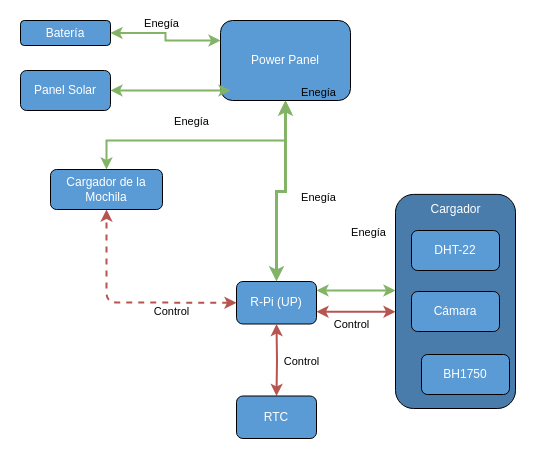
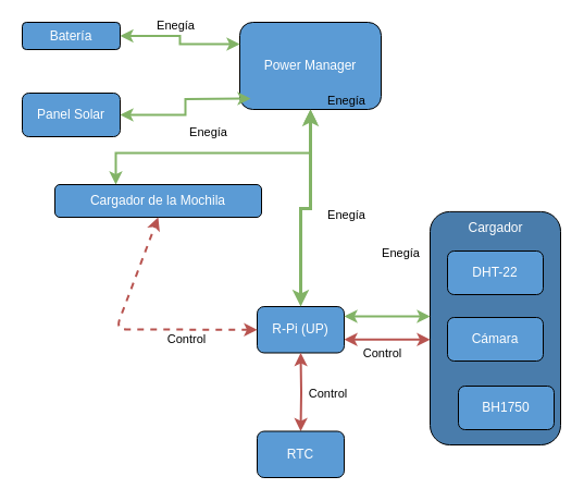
- <mxCell id="9" value="&lt;font color=&quot;#ffffff&quot;&gt;Power Panel&lt;/font&gt;" style="rounded=1;whiteSpace=wrap;html=1;fillColor=#5B9BD5;" parent="1" vertex="1"><mxGeometry x="220" y="20" width="130" height="80" as="geometry" /></mxCell>
+ <mxCell id="9" value="&lt;font color=&quot;#ffffff&quot;&gt;Power Manager&lt;/font&gt;" style="rounded=1;whiteSpace=wrap;html=1;fillColor=#5B9BD5;" parent="1" vertex="1"><mxGeometry x="220" y="20" width="130" height="80" as="geometry" /></mxCell>
- <mxCell id="24" value="&lt;font color=&quot;#ffffff&quot;&gt;Panel Solar&lt;/font&gt;" style="rounded=1;whiteSpace=wrap;html=1;fillColor=#5B9BD5;" parent="1" vertex="1"><mxGeometry x="20" y="70" width="90" height="40" as="geometry" /></mxCell>
+ <mxCell id="24" value="&lt;font color=&quot;#ffffff&quot;&gt;Panel Solar&lt;/font&gt;" style="rounded=1;whiteSpace=wrap;html=1;fillColor=#5B9BD5;" parent="1" vertex="1"><mxGeometry x="20" y="85" width="90" height="40" as="geometry" /></mxCell>
- <mxCell id="18" value="&lt;font color=&quot;#ffffff&quot;&gt;Cargador de la Mochila&lt;/font&gt;" style="rounded=1;whiteSpace=wrap;html=1;fillColor=#5B9BD5;" parent="1" vertex="1"><mxGeometry x="50" y="169" width="112" height="40" as="geometry" /></mxCell>
+ <mxCell id="18" value="&lt;font color=&quot;#ffffff&quot;&gt;Cargador de la Mochila&lt;/font&gt;" style="rounded=1;whiteSpace=wrap;html=1;fillColor=#5B9BD5;" parent="1" vertex="1"><mxGeometry x="50" y="169" width="190" height="30" as="geometry" /></mxCell>
